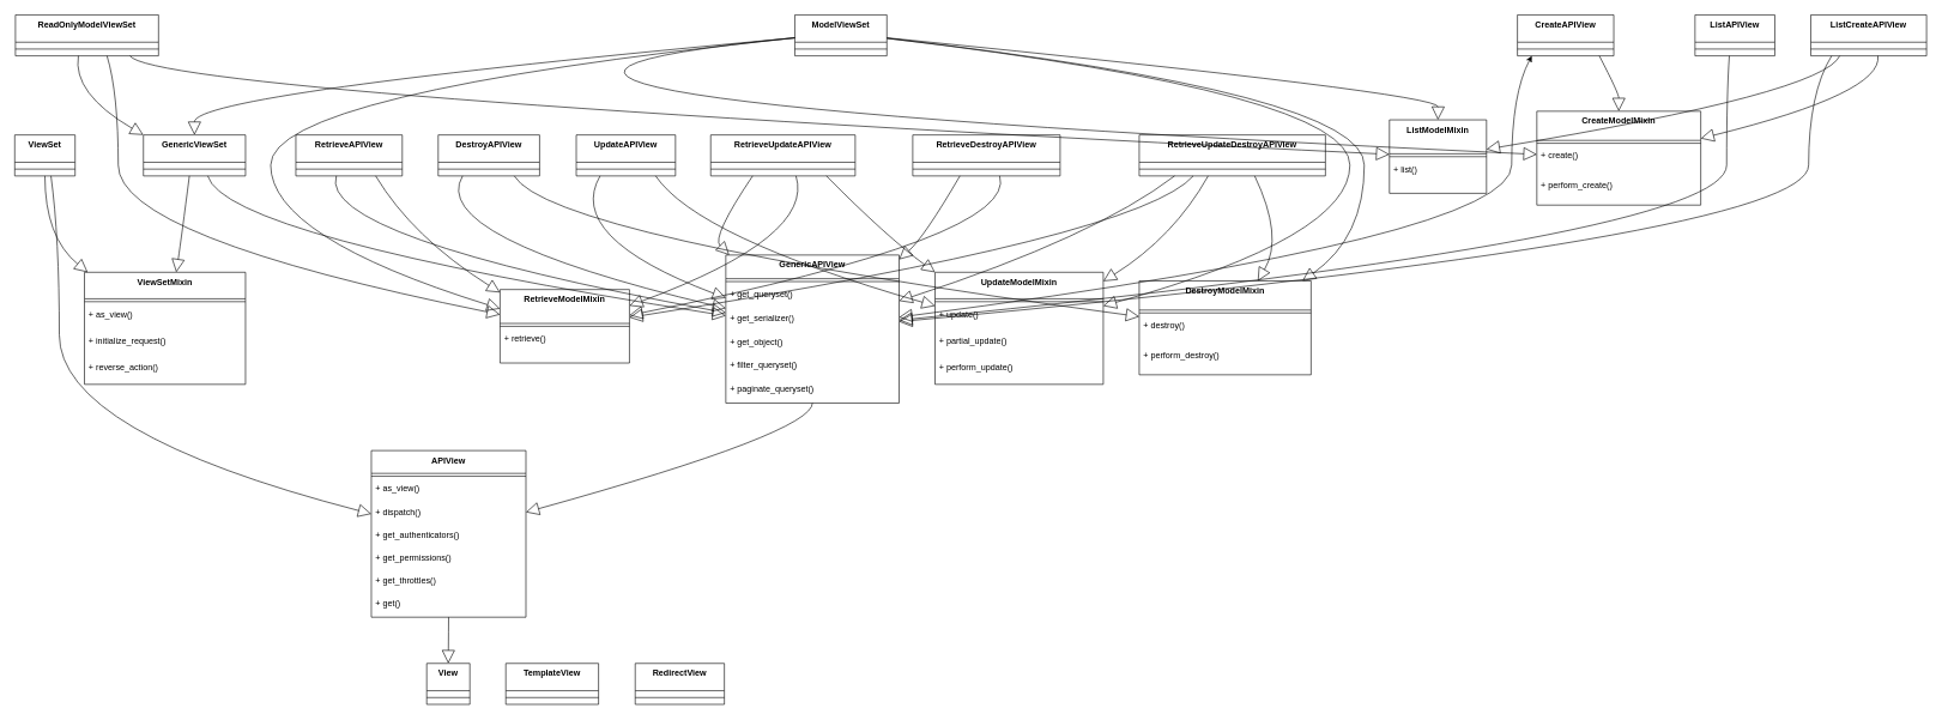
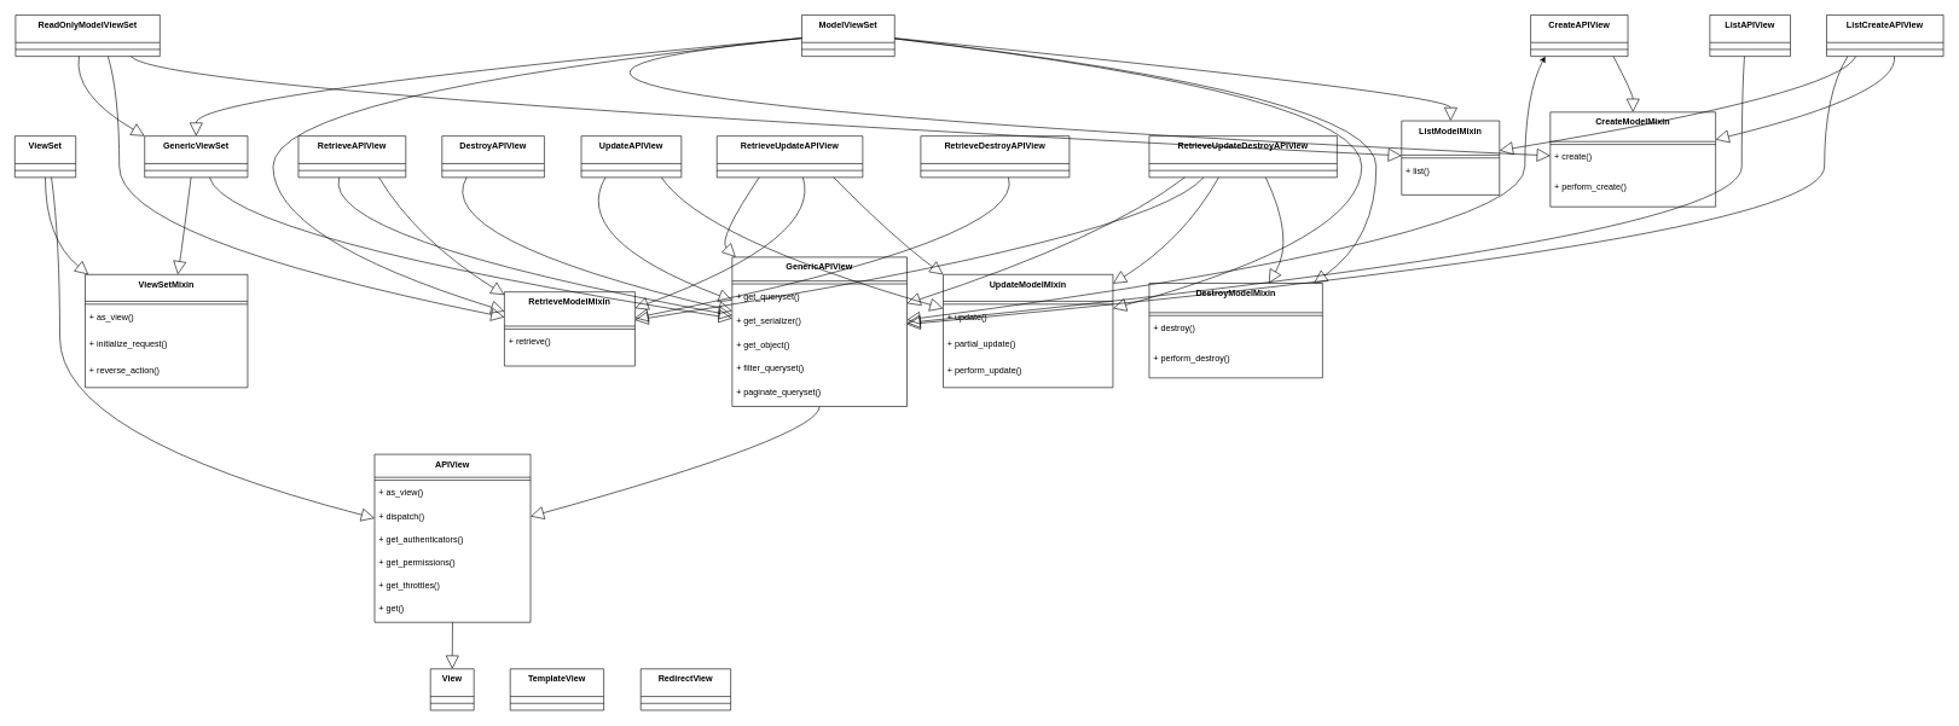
- <mxCell id="103" value="" style="curved=1;startArrow=block;startSize=16;startFill=0;endArrow=none;exitX=1;exitY=0.03;entryX=0.32;entryY=1;rounded=0;" edge="1" parent="1" source="16" target="69"><mxGeometry relative="1" as="geometry"><Array as="points"><mxPoint x="1285" y="329" /></Array></mxGeometry></mxCell>
- <mxCell id="94" value="" style="curved=1;startArrow=block;startSize=16;startFill=0;endArrow=none;exitX=0;exitY=0.38;entryX=0.75;entryY=1;rounded=0;" edge="1" parent="1" source="51" target="61"><mxGeometry relative="1" as="geometry"><Array as="points"><mxPoint x="765" y="329" /></Array></mxGeometry></mxCell>
